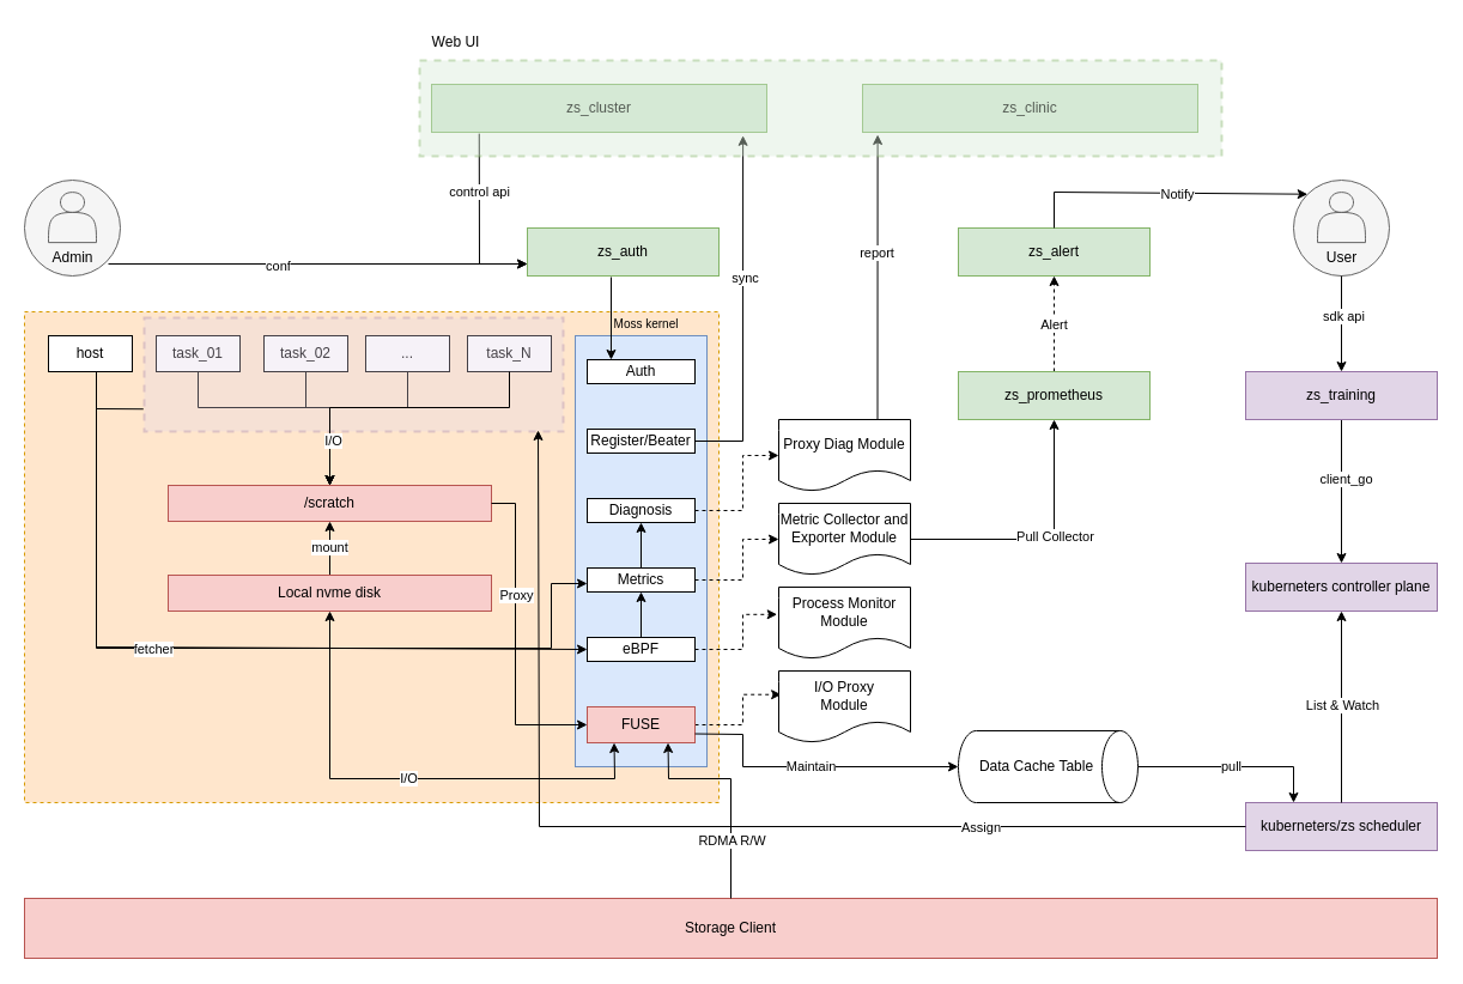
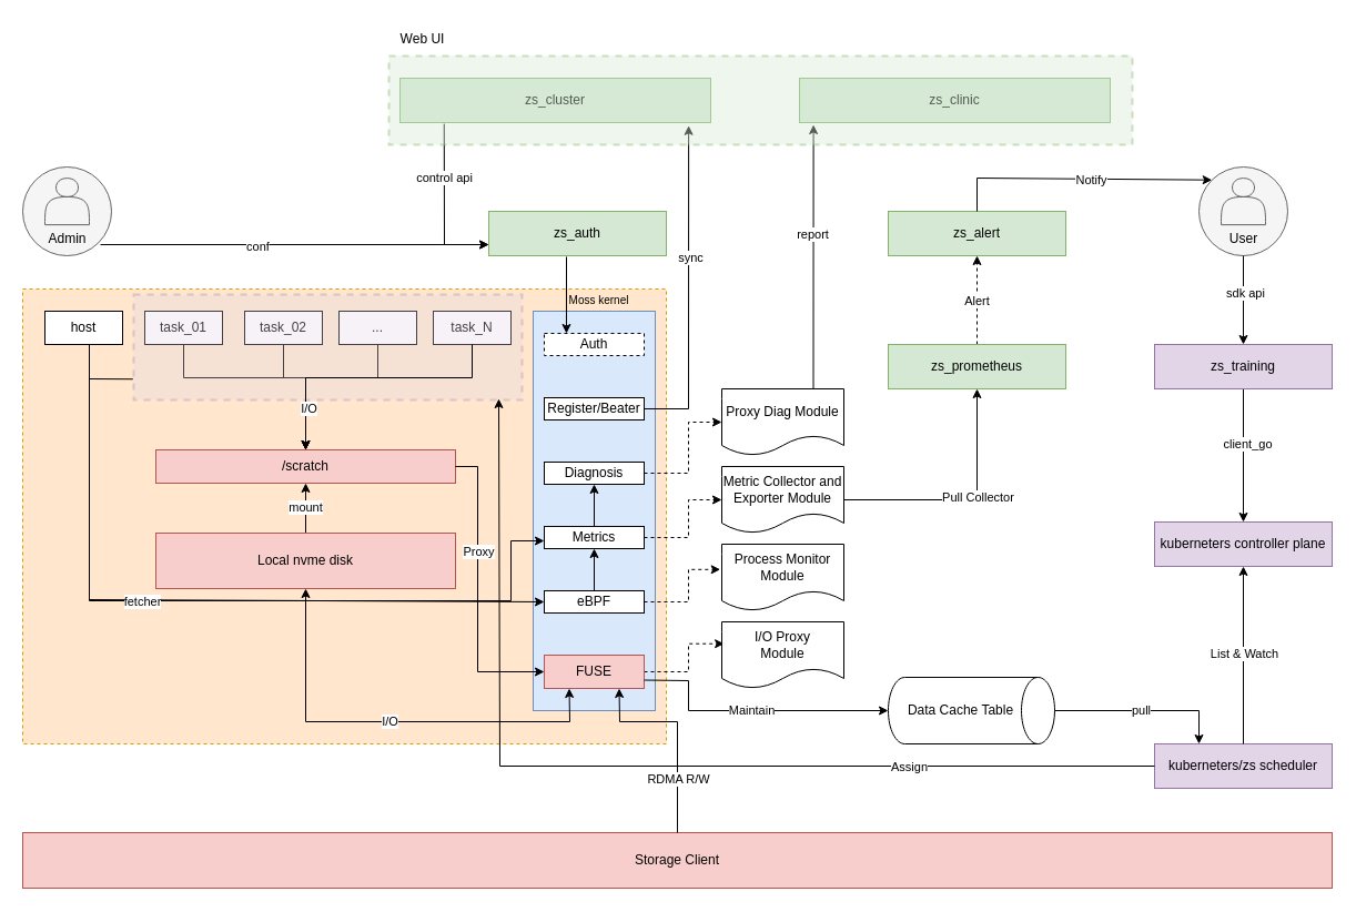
- <mxCell id="23" value="Auth" style="rounded=0;whiteSpace=wrap;html=1;" vertex="1" parent="1"><mxGeometry x="490" y="300" width="90" height="20" as="geometry" /></mxCell>
+ <mxCell id="23" value="Auth" style="rounded=0;whiteSpace=wrap;html=1;dashed=1;" vertex="1" parent="1"><mxGeometry x="490" y="300" width="90" height="20" as="geometry" /></mxCell>
- <mxCell id="39" value="Local nvme disk" style="rounded=0;whiteSpace=wrap;html=1;fillColor=#f8cecc;strokeColor=#b85450;" vertex="1" parent="1"><mxGeometry x="140" y="480" width="270" height="30" as="geometry" /></mxCell>
+ <mxCell id="39" value="Local nvme disk" style="rounded=0;whiteSpace=wrap;html=1;fillColor=#f8cecc;strokeColor=#b85450;" vertex="1" parent="1"><mxGeometry x="140" y="480" width="270" height="50" as="geometry" /></mxCell>
